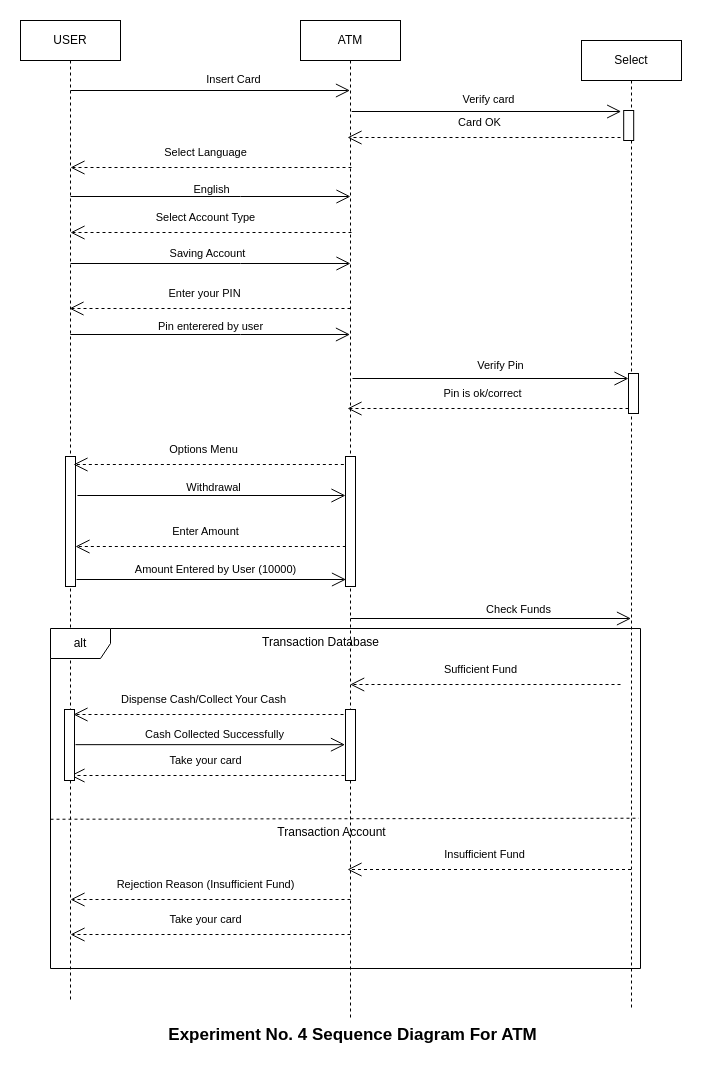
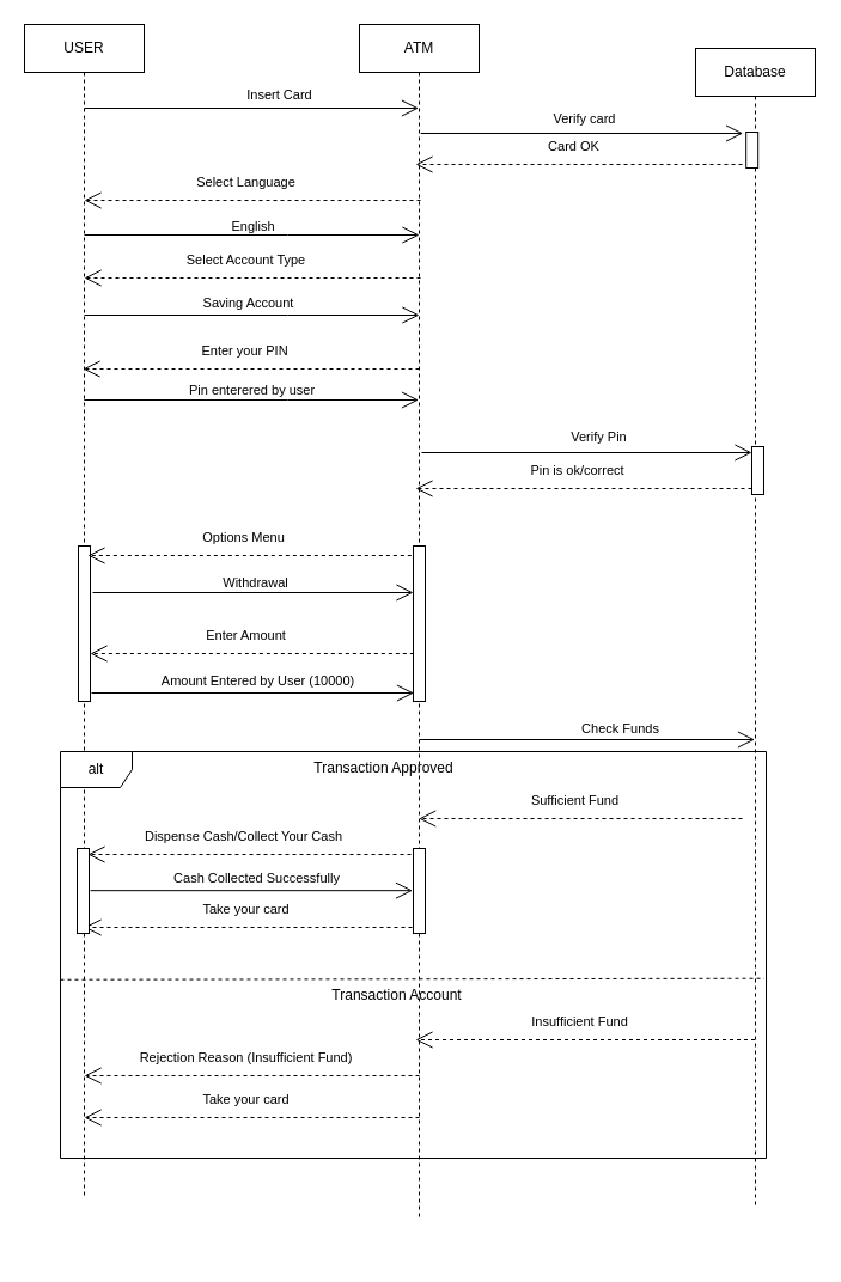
- <mxCell id="6" value="Select" style="shape=umlLifeline;perimeter=lifelinePerimeter;whiteSpace=wrap;html=1;container=1;dropTarget=0;collapsible=0;recursiveResize=0;outlineConnect=0;portConstraint=eastwest;newEdgeStyle={&quot;curved&quot;:0,&quot;rounded&quot;:0};" parent="1" vertex="1"><mxGeometry x="581" y="40" width="100" height="969" as="geometry" /></mxCell>
+ <mxCell id="6" value="Database" style="shape=umlLifeline;perimeter=lifelinePerimeter;whiteSpace=wrap;html=1;container=1;dropTarget=0;collapsible=0;recursiveResize=0;outlineConnect=0;portConstraint=eastwest;newEdgeStyle={&quot;curved&quot;:0,&quot;rounded&quot;:0};" parent="1" vertex="1"><mxGeometry x="581" y="40" width="100" height="969" as="geometry" /></mxCell>
- <mxCell id="24" value="Transaction Database" style="text;html=1;align=center;verticalAlign=middle;resizable=0;points=[];autosize=1;strokeColor=none;fillColor=none;" parent="1" vertex="1"><mxGeometry x="250" y="627" width="140" height="30" as="geometry" /></mxCell>
+ <mxCell id="24" value="Transaction Approved" style="text;html=1;align=center;verticalAlign=middle;resizable=0;points=[];autosize=1;strokeColor=none;fillColor=none;" parent="1" vertex="1"><mxGeometry x="250" y="627" width="140" height="30" as="geometry" /></mxCell>
- <mxCell id="46" value="&lt;b&gt;&lt;font style=&quot;font-size: 17px;&quot;&gt;Experiment No. 4 Sequence Diagram For ATM&lt;/font&gt;&lt;/b&gt;" style="text;html=1;align=center;verticalAlign=middle;resizable=0;points=[];autosize=1;strokeColor=none;fillColor=none;" parent="1" vertex="1"><mxGeometry x="157" y="1020" width="390" height="30" as="geometry" /></mxCell>
